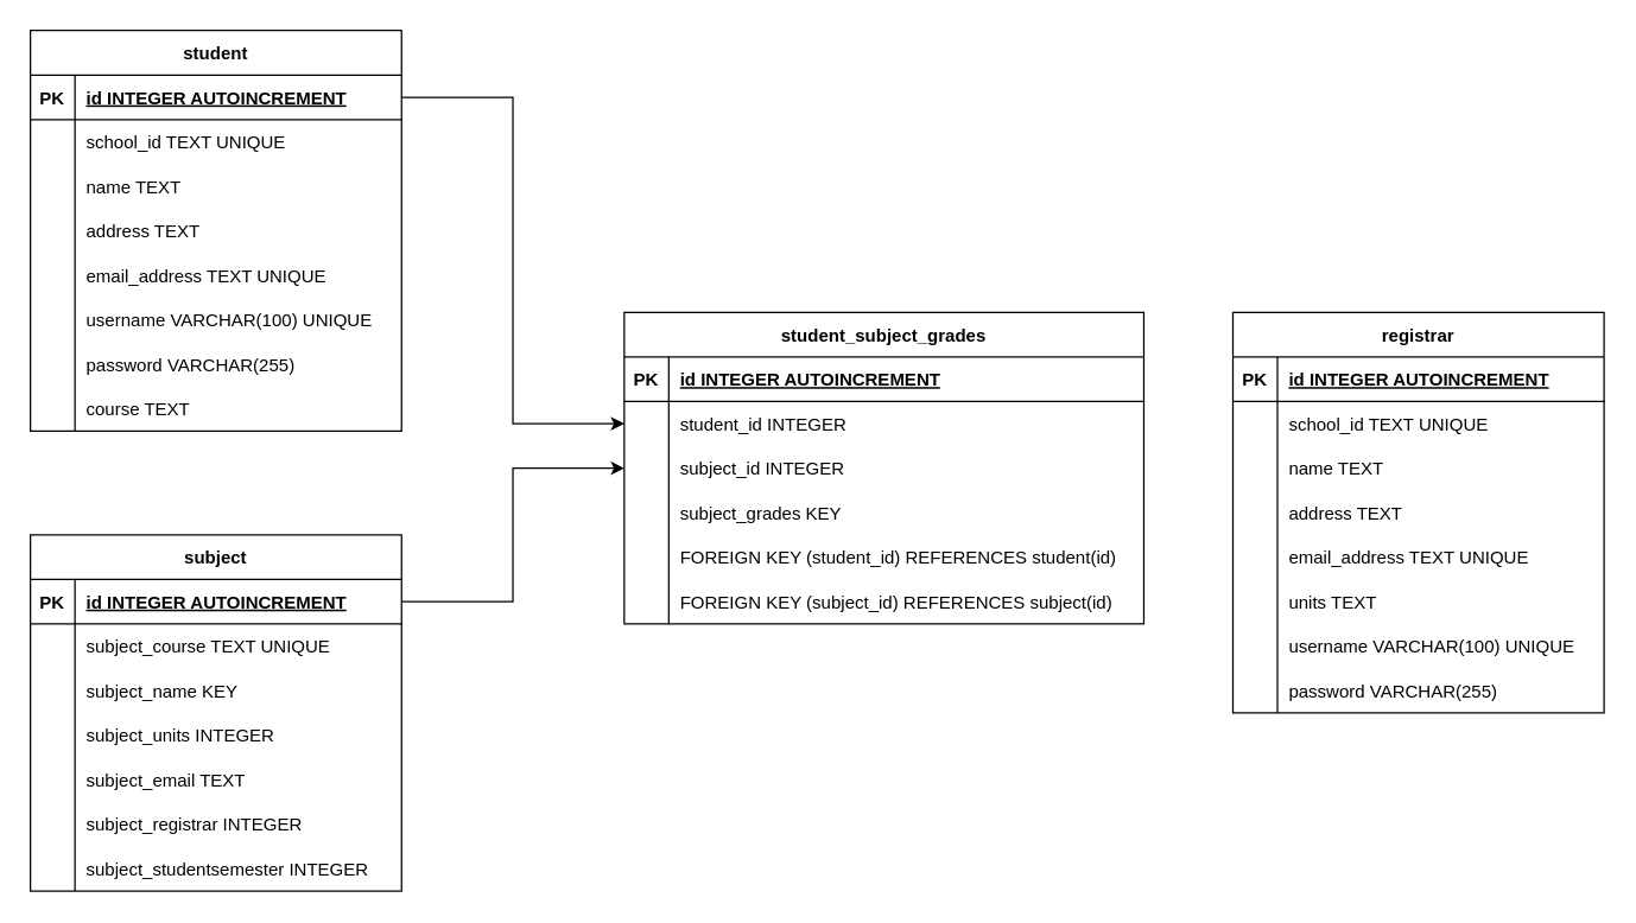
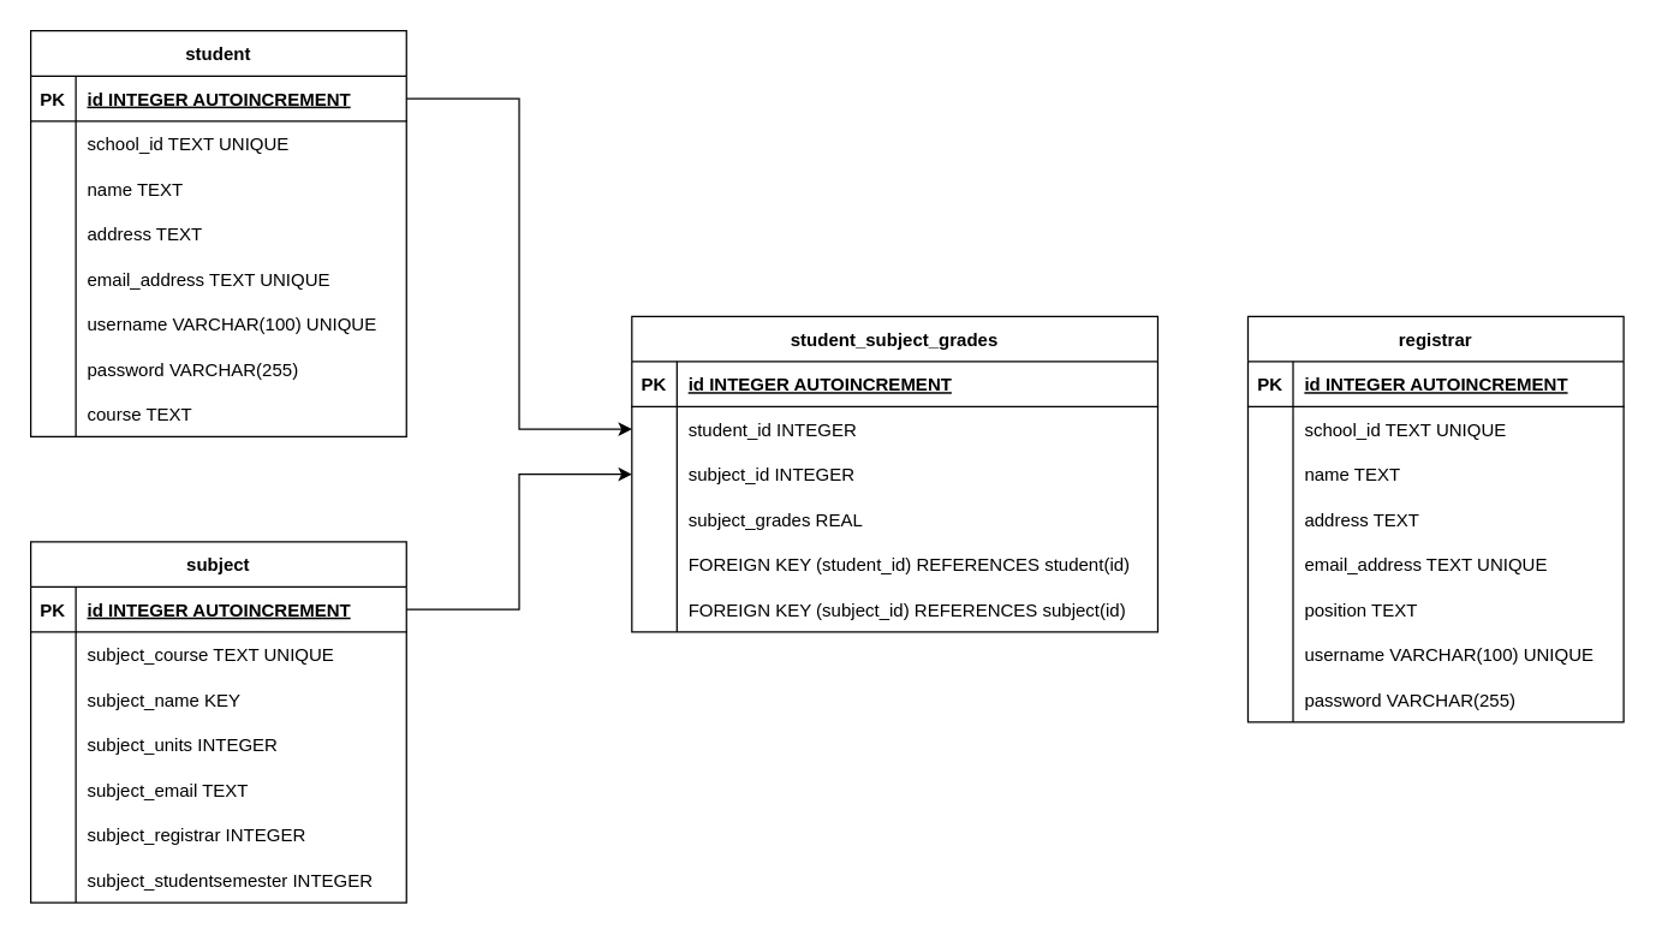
- <mxCell id="87" value="subject_grades KEY" style="shape=partialRectangle;overflow=hidden;connectable=0;fillColor=none;align=left;strokeColor=inherit;top=0;left=0;bottom=0;right=0;spacingLeft=6;" vertex="1" parent="85"><mxGeometry x="30" width="320" height="30" as="geometry"><mxRectangle width="320" height="30" as="alternateBounds" /></mxGeometry></mxCell>
+ <mxCell id="87" value="subject_grades REAL" style="shape=partialRectangle;overflow=hidden;connectable=0;fillColor=none;align=left;strokeColor=inherit;top=0;left=0;bottom=0;right=0;spacingLeft=6;" vertex="1" parent="85"><mxGeometry x="30" width="320" height="30" as="geometry"><mxRectangle width="320" height="30" as="alternateBounds" /></mxGeometry></mxCell>
- <mxCell id="21" value="units TEXT" style="shape=partialRectangle;overflow=hidden;connectable=0;fillColor=none;align=left;strokeColor=inherit;top=0;left=0;bottom=0;right=0;spacingLeft=6;" vertex="1" parent="19"><mxGeometry x="30" width="220" height="30" as="geometry"><mxRectangle width="220" height="30" as="alternateBounds" /></mxGeometry></mxCell>
+ <mxCell id="21" value="position TEXT" style="shape=partialRectangle;overflow=hidden;connectable=0;fillColor=none;align=left;strokeColor=inherit;top=0;left=0;bottom=0;right=0;spacingLeft=6;" vertex="1" parent="19"><mxGeometry x="30" width="220" height="30" as="geometry"><mxRectangle width="220" height="30" as="alternateBounds" /></mxGeometry></mxCell>
